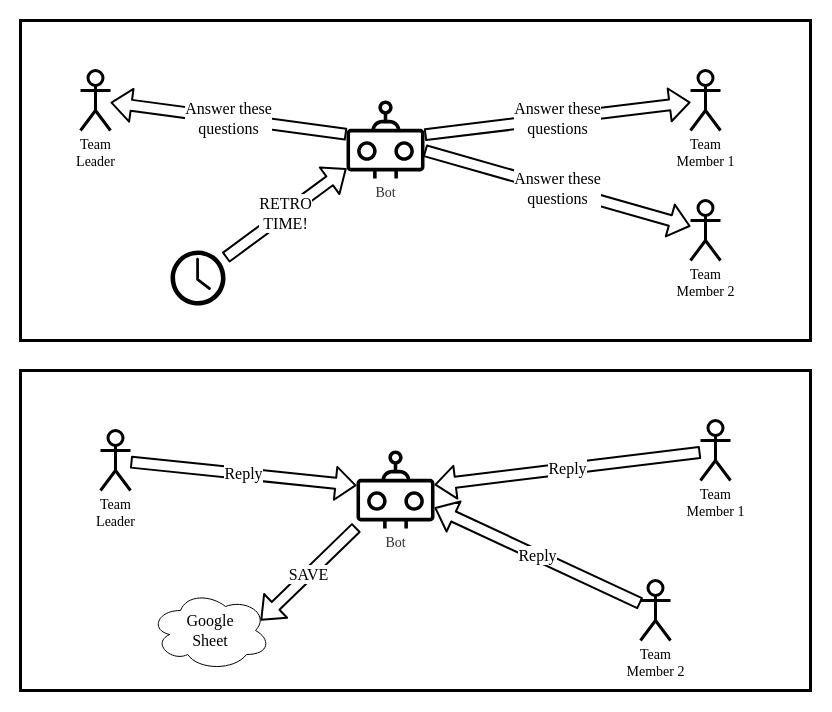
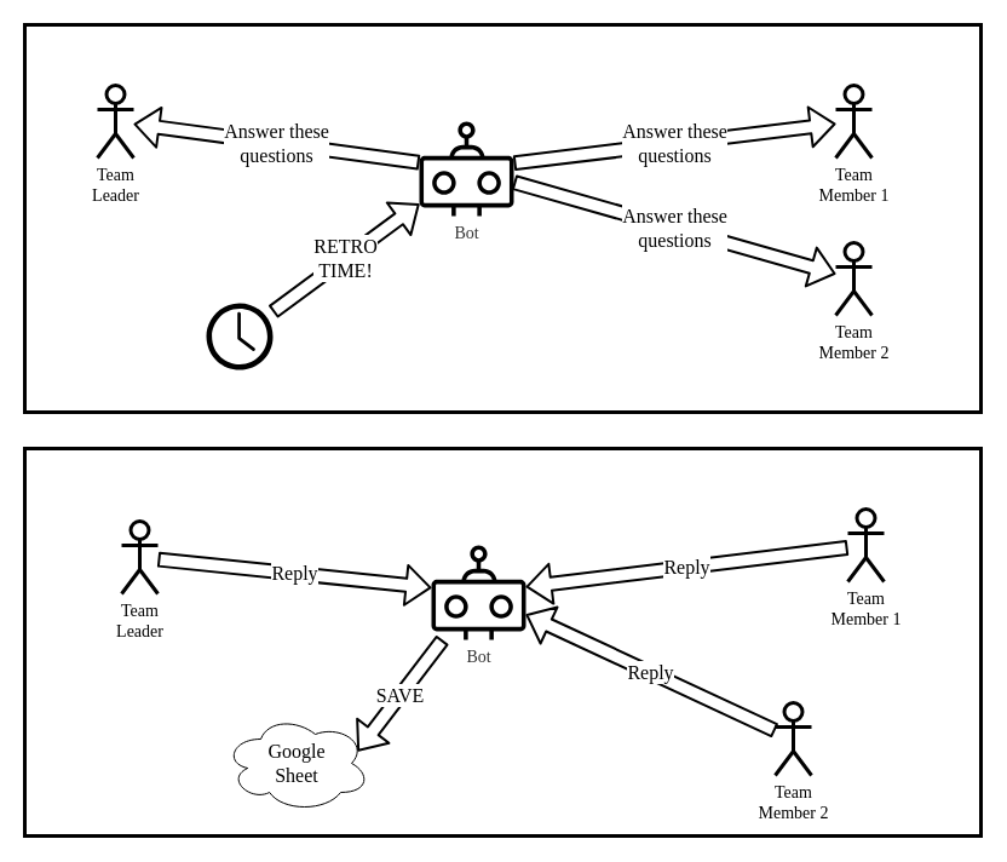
- <mxCell id="19" value="Google&lt;br&gt;Sheet" style="ellipse;shape=cloud;whiteSpace=wrap;html=1;fontFamily=Verdana;fontSize=16;" vertex="1" parent="1"><mxGeometry x="150" y="590" width="120" height="80" as="geometry" /></mxCell>
+ <mxCell id="19" value="Google&lt;br&gt;Sheet" style="ellipse;shape=cloud;whiteSpace=wrap;html=1;fontFamily=Verdana;fontSize=16;" vertex="1" parent="1"><mxGeometry x="185" y="590" width="120" height="80" as="geometry" /></mxCell>
